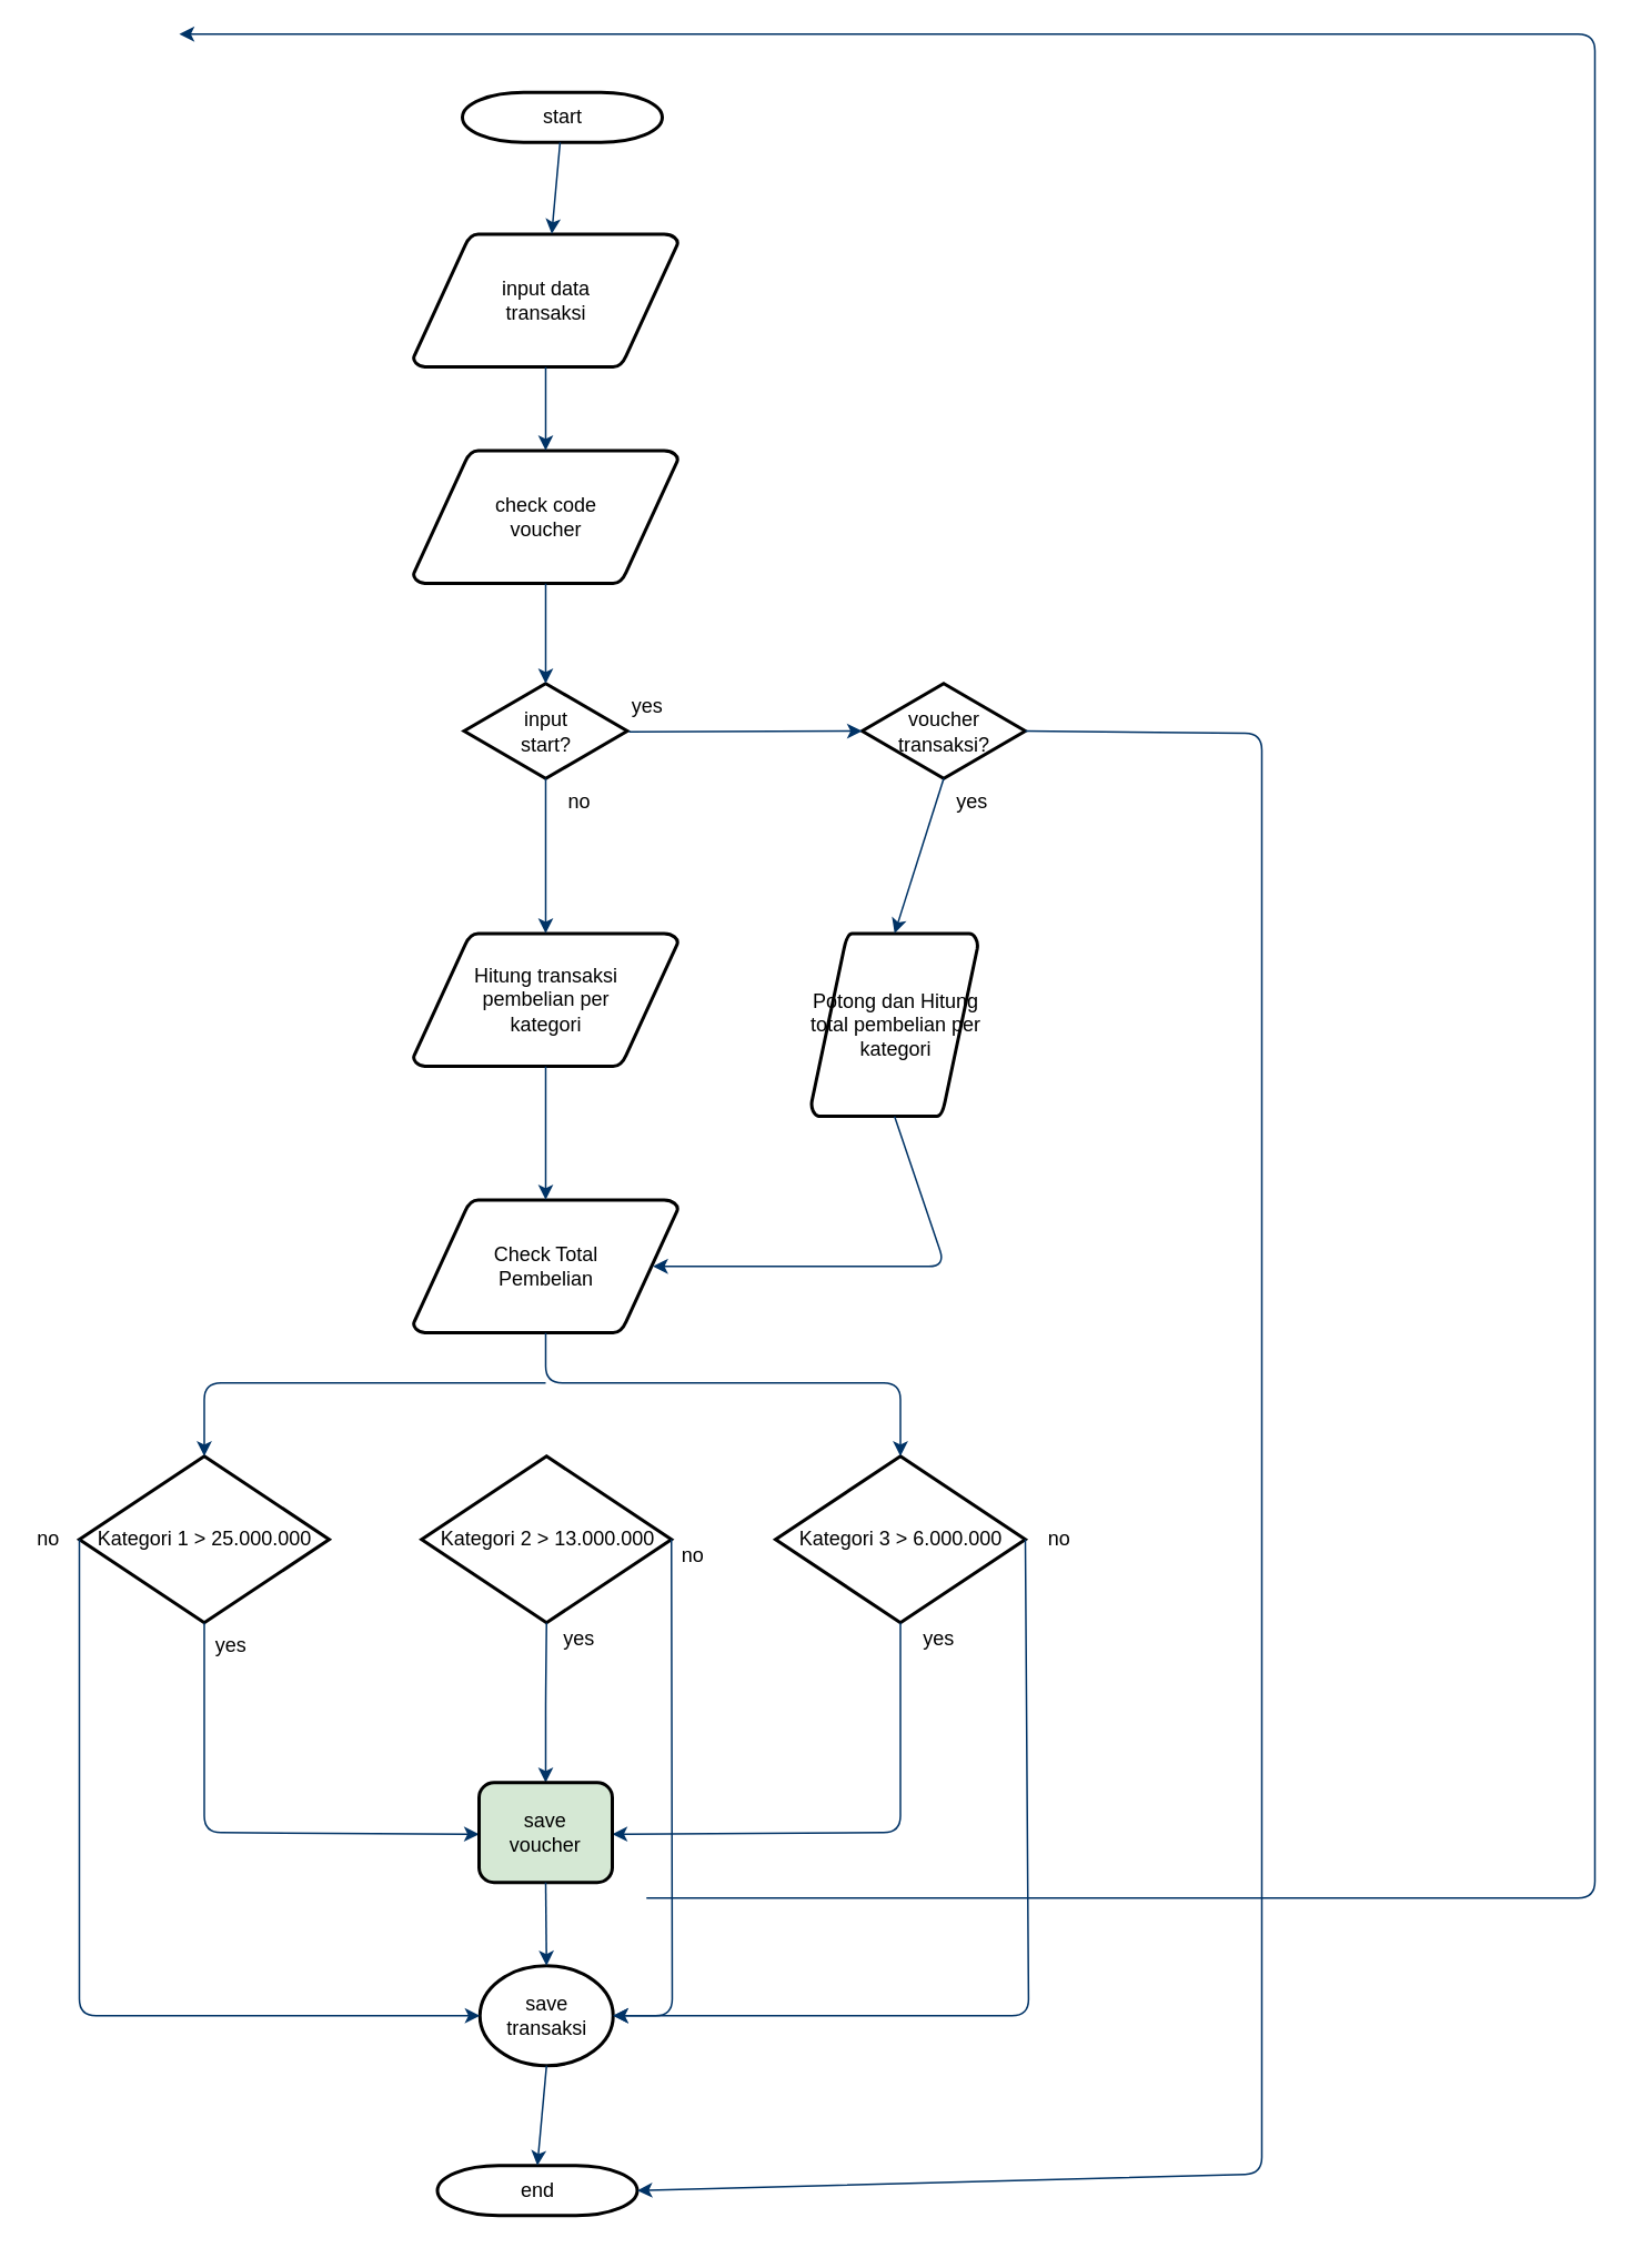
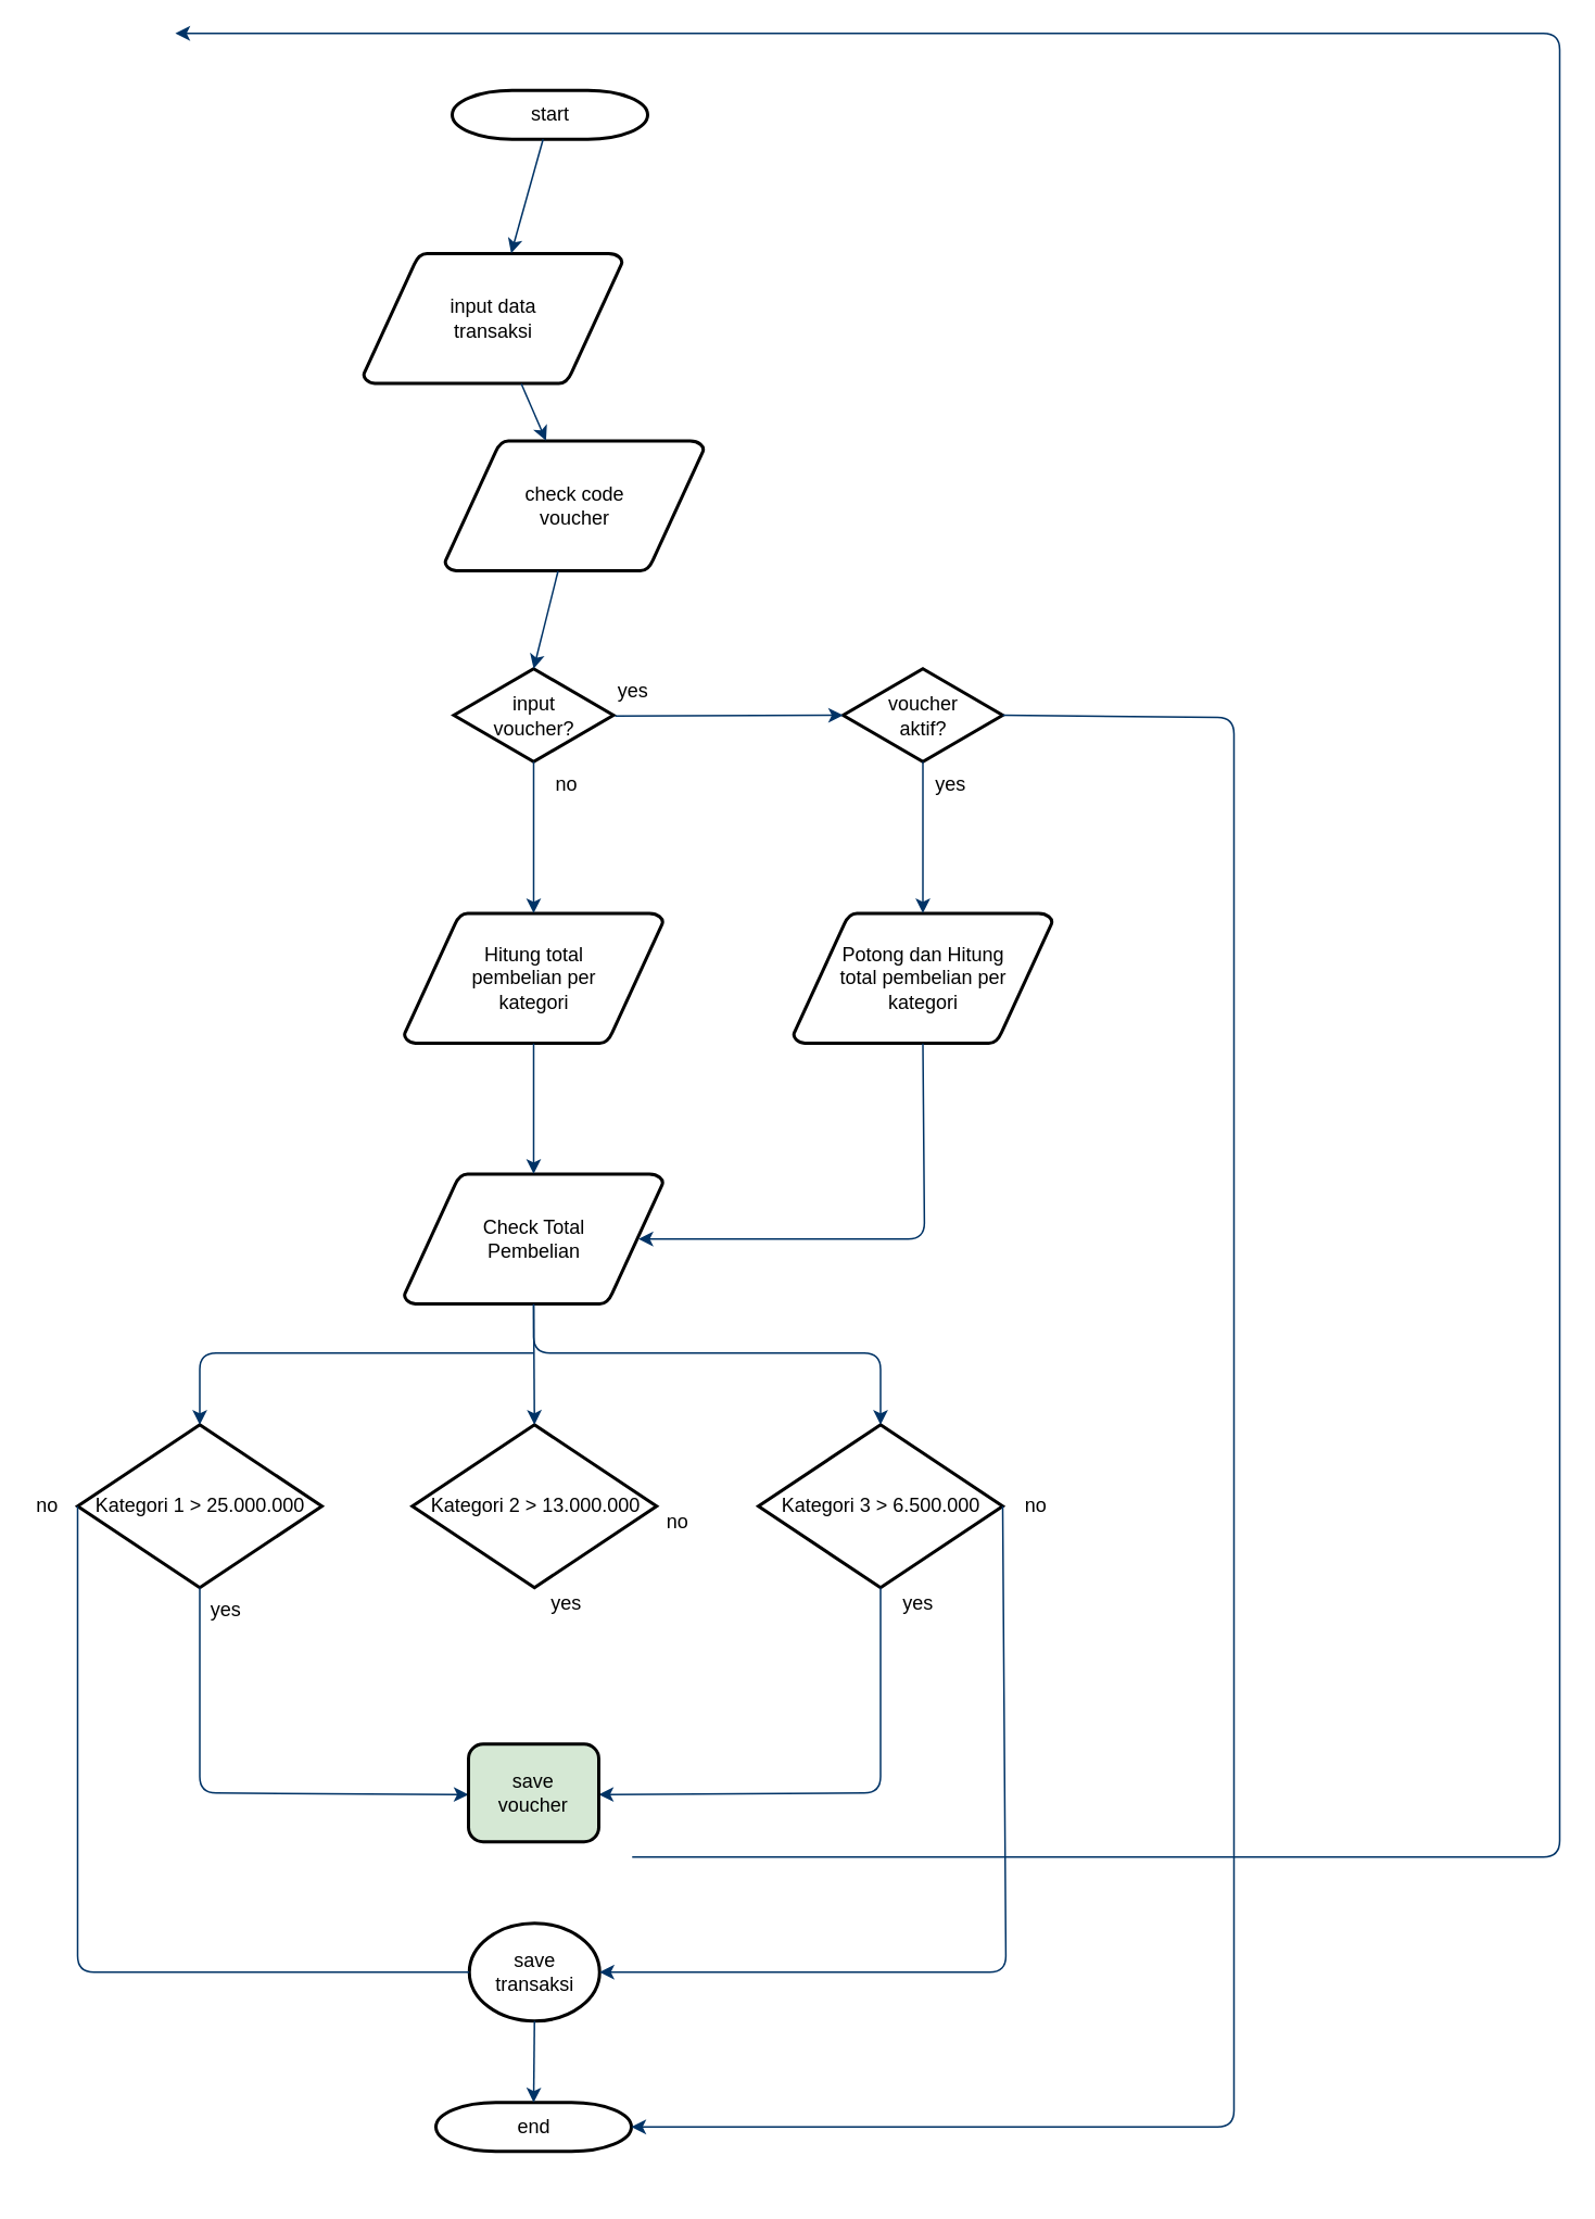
- <mxCell id="3" value="input data &lt;br&gt;transaksi" style="shape=mxgraph.flowchart.data;strokeWidth=2;gradientColor=none;gradientDirection=north;fontStyle=0;html=1;" parent="1" vertex="1"><mxGeometry x="247.5" y="140" width="159" height="80" as="geometry" /></mxCell>
+ <mxCell id="3" value="input data &lt;br&gt;transaksi" style="shape=mxgraph.flowchart.data;strokeWidth=2;gradientColor=none;gradientDirection=north;fontStyle=0;html=1;" parent="1" vertex="1"><mxGeometry x="222.5" y="155" width="159" height="80" as="geometry" /></mxCell>
- <mxCell id="4" value="check code&lt;br&gt;voucher" style="shape=mxgraph.flowchart.data;strokeWidth=2;gradientColor=none;gradientDirection=north;fontStyle=0;html=1;" parent="1" vertex="1"><mxGeometry x="247.5" y="270" width="159" height="80" as="geometry" /></mxCell>
+ <mxCell id="4" value="check code&lt;br&gt;voucher" style="shape=mxgraph.flowchart.data;strokeWidth=2;gradientColor=none;gradientDirection=north;fontStyle=0;html=1;" parent="1" vertex="1"><mxGeometry x="272.5" y="270" width="159" height="80" as="geometry" /></mxCell>
- <mxCell id="5" value="input &lt;br&gt;start?" style="shape=mxgraph.flowchart.decision;strokeWidth=2;gradientColor=none;gradientDirection=north;fontStyle=0;html=1;" parent="1" vertex="1"><mxGeometry x="278" y="410" width="98" height="57" as="geometry" /></mxCell>
+ <mxCell id="5" value="input &lt;br&gt;voucher?" style="shape=mxgraph.flowchart.decision;strokeWidth=2;gradientColor=none;gradientDirection=north;fontStyle=0;html=1;" parent="1" vertex="1"><mxGeometry x="278" y="410" width="98" height="57" as="geometry" /></mxCell>
- <mxCell id="13" value="voucher&lt;br&gt;transaksi?" style="shape=mxgraph.flowchart.decision;strokeWidth=2;gradientColor=none;gradientDirection=north;fontStyle=0;html=1;" vertex="1" parent="1"><mxGeometry x="517" y="410" width="98" height="57" as="geometry" /></mxCell>
+ <mxCell id="13" value="voucher&lt;br&gt;aktif?" style="shape=mxgraph.flowchart.decision;strokeWidth=2;gradientColor=none;gradientDirection=north;fontStyle=0;html=1;" vertex="1" parent="1"><mxGeometry x="517" y="410" width="98" height="57" as="geometry" /></mxCell>
- <mxCell id="15" value="Hitung transaksi&lt;br&gt;pembelian per&lt;br&gt;kategori" style="shape=mxgraph.flowchart.data;strokeWidth=2;gradientColor=none;gradientDirection=north;fontStyle=0;html=1;" vertex="1" parent="1"><mxGeometry x="247.5" y="560" width="159" height="80" as="geometry" /></mxCell>
+ <mxCell id="15" value="Hitung total&lt;br&gt;pembelian per&lt;br&gt;kategori" style="shape=mxgraph.flowchart.data;strokeWidth=2;gradientColor=none;gradientDirection=north;fontStyle=0;html=1;" vertex="1" parent="1"><mxGeometry x="247.5" y="560" width="159" height="80" as="geometry" /></mxCell>
- <mxCell id="20" value="Potong dan Hitung&lt;br&gt;total pembelian per&lt;br&gt;kategori" style="shape=mxgraph.flowchart.data;strokeWidth=2;gradientColor=none;gradientDirection=north;fontStyle=0;html=1;" vertex="1" parent="1"><mxGeometry x="486.5" y="560" width="100" height="110" as="geometry" /></mxCell>
+ <mxCell id="20" value="Potong dan Hitung&lt;br&gt;total pembelian per&lt;br&gt;kategori" style="shape=mxgraph.flowchart.data;strokeWidth=2;gradientColor=none;gradientDirection=north;fontStyle=0;html=1;" vertex="1" parent="1"><mxGeometry x="486.5" y="560" width="159" height="80" as="geometry" /></mxCell>
+ <mxCell id="26" style="entryX=0.5;entryY=0;entryPerimeter=0;fontStyle=1;strokeColor=#003366;strokeWidth=1;html=1;exitX=0.5;exitY=1;exitDx=0;exitDy=0;entryDx=0;entryDy=0;exitPerimeter=0;" edge="1" parent="1" source="21" target="18"><mxGeometry relative="1" as="geometry"><mxPoint x="337" y="650" as="sourcePoint" /><mxPoint x="337" y="730" as="targetPoint" /></mxGeometry></mxCell>
- <mxCell id="19" value="Kategori 3 &amp;gt; 6.000.000" style="shape=mxgraph.flowchart.decision;strokeWidth=2;gradientColor=none;gradientDirection=north;fontStyle=0;html=1;" vertex="1" parent="1"><mxGeometry x="465" y="874" width="150" height="100" as="geometry" /></mxCell>
+ <mxCell id="19" value="Kategori 3 &amp;gt; 6.500.000" style="shape=mxgraph.flowchart.decision;strokeWidth=2;gradientColor=none;gradientDirection=north;fontStyle=0;html=1;" vertex="1" parent="1"><mxGeometry x="465" y="874" width="150" height="100" as="geometry" /></mxCell>
- <mxCell id="30" style="fontStyle=1;strokeColor=#003366;strokeWidth=1;html=1;exitX=0.5;exitY=1;exitDx=0;exitDy=0;exitPerimeter=0;entryX=0.5;entryY=0;entryDx=0;entryDy=0;" edge="1" parent="1" source="18" target="35"><mxGeometry relative="1" as="geometry"><mxPoint x="132" y="984" as="sourcePoint" /><mxPoint x="327" y="1060" as="targetPoint" /><Array as="points"><mxPoint x="327" y="1020" /></Array></mxGeometry></mxCell>
- <mxCell id="43" style="fontStyle=1;strokeColor=#003366;strokeWidth=1;html=1;exitX=1;exitY=0.5;exitDx=0;exitDy=0;exitPerimeter=0;entryX=1;entryY=0.5;entryDx=0;entryDy=0;" edge="1" parent="1" source="18" target="36"><mxGeometry relative="1" as="geometry"><mxPoint x="625" y="934" as="sourcePoint" /><mxPoint x="377" y="1210" as="targetPoint" /><Array as="points"><mxPoint x="403" y="1210" /></Array></mxGeometry></mxCell>
- <mxCell id="37" style="fontStyle=1;strokeColor=#003366;strokeWidth=1;html=1;exitX=0.5;exitY=1;exitDx=0;exitDy=0;entryX=0.5;entryY=0;entryDx=0;entryDy=0;" edge="1" parent="1" source="35" target="36"><mxGeometry relative="1" as="geometry"><mxPoint x="337.5" y="984" as="sourcePoint" /><mxPoint x="337" y="1080" as="targetPoint" /><Array as="points" /></mxGeometry></mxCell>
- <mxCell id="39" style="entryX=0;entryY=0.5;fontStyle=1;strokeColor=#003366;strokeWidth=1;html=1;entryDx=0;entryDy=0;exitX=0;exitY=0.5;exitDx=0;exitDy=0;exitPerimeter=0;" edge="1" parent="1" source="17" target="36"><mxGeometry relative="1" as="geometry"><mxPoint x="132" y="984" as="sourcePoint" /><mxPoint x="297" y="1111" as="targetPoint" /><Array as="points"><mxPoint x="47" y="1210" /></Array></mxGeometry></mxCell>
+ <mxCell id="39" style="entryX=0;entryY=0.5;fontStyle=1;strokeColor=#003366;strokeWidth=1;html=1;entryDx=0;entryDy=0;exitX=0;exitY=0.5;exitDx=0;exitDy=0;exitPerimeter=0;endArrow=none;" edge="1" parent="1" source="17" target="36"><mxGeometry relative="1" as="geometry"><mxPoint x="132" y="984" as="sourcePoint" /><mxPoint x="297" y="1111" as="targetPoint" /><Array as="points"><mxPoint x="47" y="1210" /></Array></mxGeometry></mxCell>
- <mxCell id="11" value="end" style="shape=mxgraph.flowchart.terminator;strokeWidth=2;gradientColor=none;gradientDirection=north;fontStyle=0;html=1;" parent="1" vertex="1"><mxGeometry x="262" y="1300" width="120" height="30" as="geometry" /></mxCell>
+ <mxCell id="11" value="end" style="shape=mxgraph.flowchart.terminator;strokeWidth=2;gradientColor=none;gradientDirection=north;fontStyle=0;html=1;" parent="1" vertex="1"><mxGeometry x="267" y="1290" width="120" height="30" as="geometry" /></mxCell>
